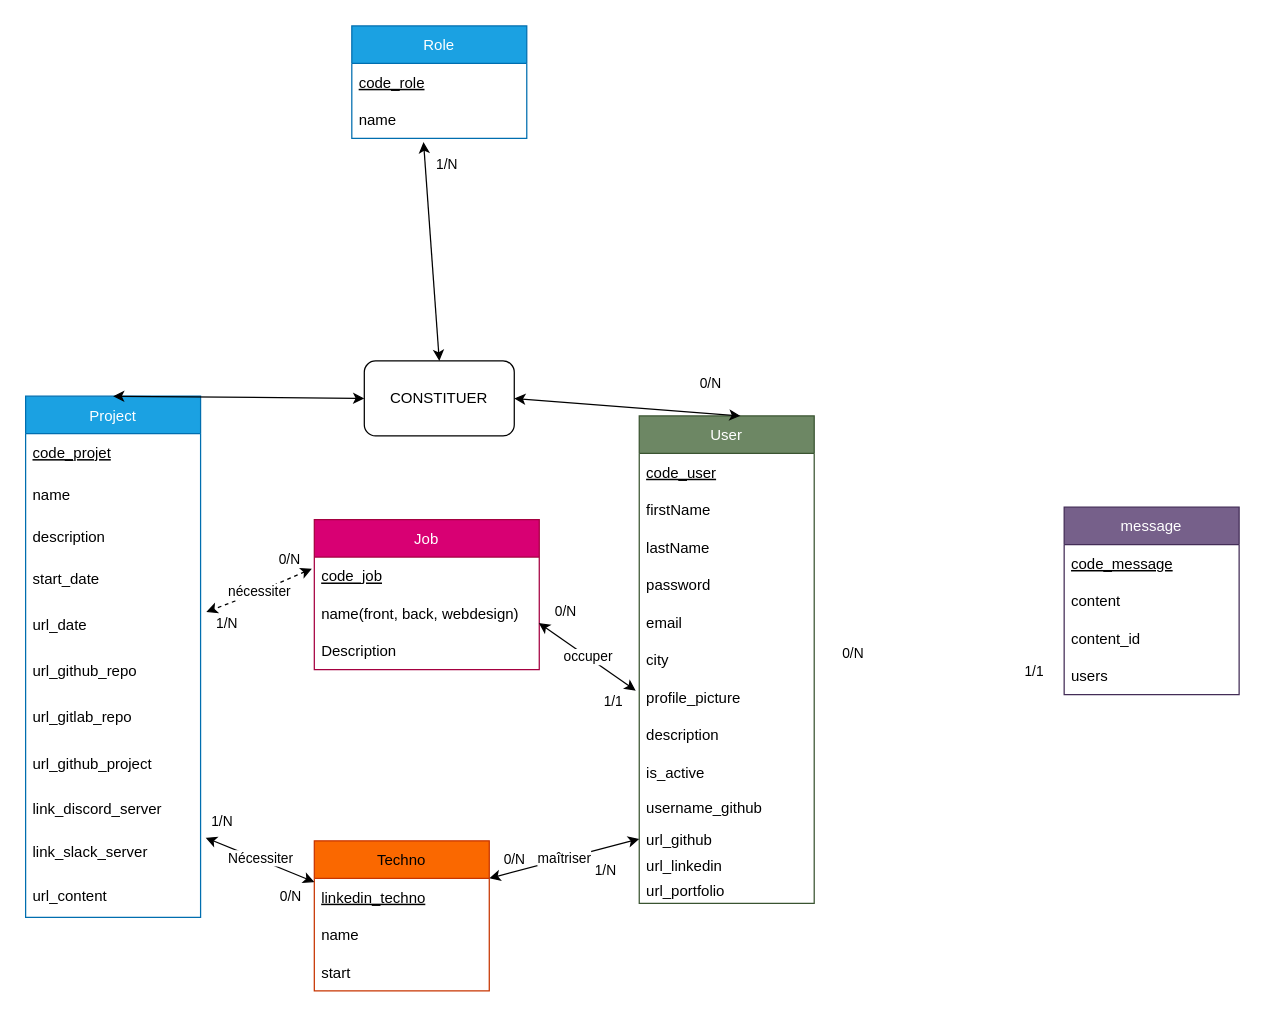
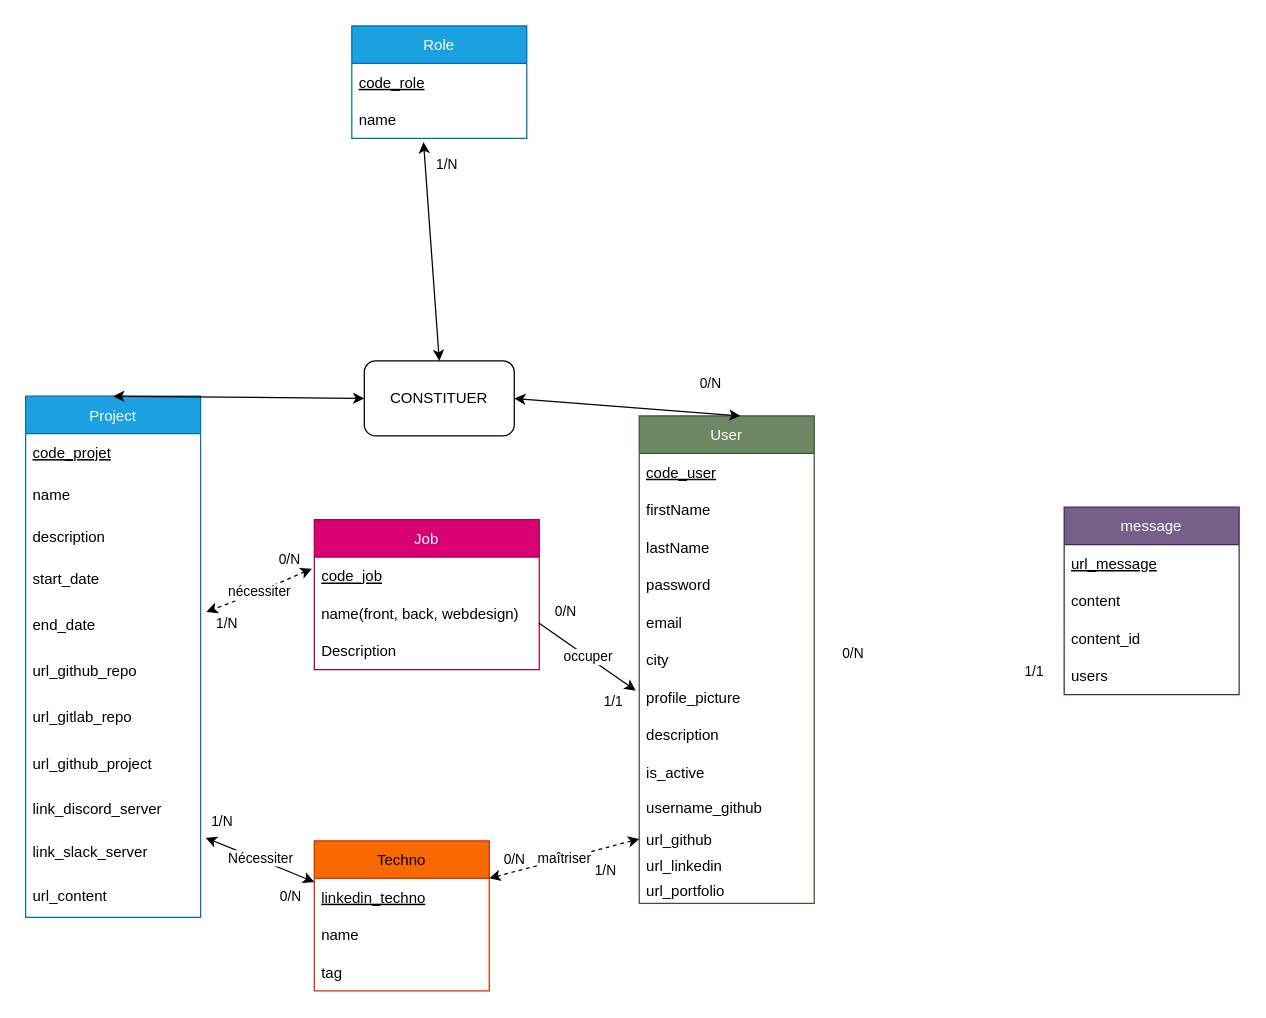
- <mxCell id="41" value="code_message" style="text;strokeColor=none;fillColor=none;align=left;verticalAlign=middle;spacingLeft=4;spacingRight=4;overflow=hidden;points=[[0,0.5],[1,0.5]];portConstraint=eastwest;rotatable=0;fontStyle=4" parent="40" vertex="1"><mxGeometry y="30" width="140" height="30" as="geometry" /></mxCell>
+ <mxCell id="41" value="url_message" style="text;strokeColor=none;fillColor=none;align=left;verticalAlign=middle;spacingLeft=4;spacingRight=4;overflow=hidden;points=[[0,0.5],[1,0.5]];portConstraint=eastwest;rotatable=0;fontStyle=4" parent="40" vertex="1"><mxGeometry y="30" width="140" height="30" as="geometry" /></mxCell>
- <mxCell id="25" value="url_date" style="text;strokeColor=none;fillColor=none;align=left;verticalAlign=middle;spacingLeft=4;spacingRight=4;overflow=hidden;points=[[0,0.5],[1,0.5]];portConstraint=eastwest;rotatable=0;" parent="20" vertex="1"><mxGeometry y="164" width="140" height="37" as="geometry" /></mxCell>
+ <mxCell id="25" value="end_date" style="text;strokeColor=none;fillColor=none;align=left;verticalAlign=middle;spacingLeft=4;spacingRight=4;overflow=hidden;points=[[0,0.5],[1,0.5]];portConstraint=eastwest;rotatable=0;" parent="20" vertex="1"><mxGeometry y="164" width="140" height="37" as="geometry" /></mxCell>
- <mxCell id="36" value="" style="endArrow=classic;html=1;exitX=-0.02;exitY=0.328;exitDx=0;exitDy=0;exitPerimeter=0;entryX=0.998;entryY=0.756;entryDx=0;entryDy=0;startArrow=classic;startFill=1;entryPerimeter=0;" parent="1" source="13" target="4" edge="1"><mxGeometry relative="1" as="geometry"><mxPoint x="831" y="1045" as="sourcePoint" /><mxPoint x="991" y="1045" as="targetPoint" /></mxGeometry></mxCell>
+ <mxCell id="36" value="" style="endArrow=none;html=1;exitX=-0.02;exitY=0.328;exitDx=0;exitDy=0;exitPerimeter=0;entryX=0.998;entryY=0.756;entryDx=0;entryDy=0;startArrow=classic;startFill=1;entryPerimeter=0;" parent="1" source="13" target="4" edge="1"><mxGeometry relative="1" as="geometry"><mxPoint x="831" y="1045" as="sourcePoint" /><mxPoint x="991" y="1045" as="targetPoint" /></mxGeometry></mxCell>
- <mxCell id="49" value="maîtriser" style="endArrow=classic;html=1;entryX=0;entryY=0.5;entryDx=0;entryDy=0;startArrow=classic;startFill=1;exitX=1;exitY=0.25;exitDx=0;exitDy=0;" parent="1" source="32" target="17" edge="1"><mxGeometry relative="1" as="geometry"><mxPoint x="361" y="695" as="sourcePoint" /><mxPoint x="331" y="695" as="targetPoint" /></mxGeometry></mxCell>
+ <mxCell id="49" value="maîtriser" style="endArrow=classic;html=1;entryX=0;entryY=0.5;entryDx=0;entryDy=0;startArrow=classic;startFill=1;exitX=1;exitY=0.25;exitDx=0;exitDy=0;dashed=1;" parent="1" source="32" target="17" edge="1"><mxGeometry relative="1" as="geometry"><mxPoint x="361" y="695" as="sourcePoint" /><mxPoint x="331" y="695" as="targetPoint" /></mxGeometry></mxCell>
- <mxCell id="35" value="start" style="text;strokeColor=none;fillColor=none;align=left;verticalAlign=middle;spacingLeft=4;spacingRight=4;overflow=hidden;points=[[0,0.5],[1,0.5]];portConstraint=eastwest;rotatable=0;" parent="32" vertex="1"><mxGeometry y="90" width="140" height="30" as="geometry" /></mxCell>
+ <mxCell id="35" value="tag" style="text;strokeColor=none;fillColor=none;align=left;verticalAlign=middle;spacingLeft=4;spacingRight=4;overflow=hidden;points=[[0,0.5],[1,0.5]];portConstraint=eastwest;rotatable=0;" parent="32" vertex="1"><mxGeometry y="90" width="140" height="30" as="geometry" /></mxCell>
